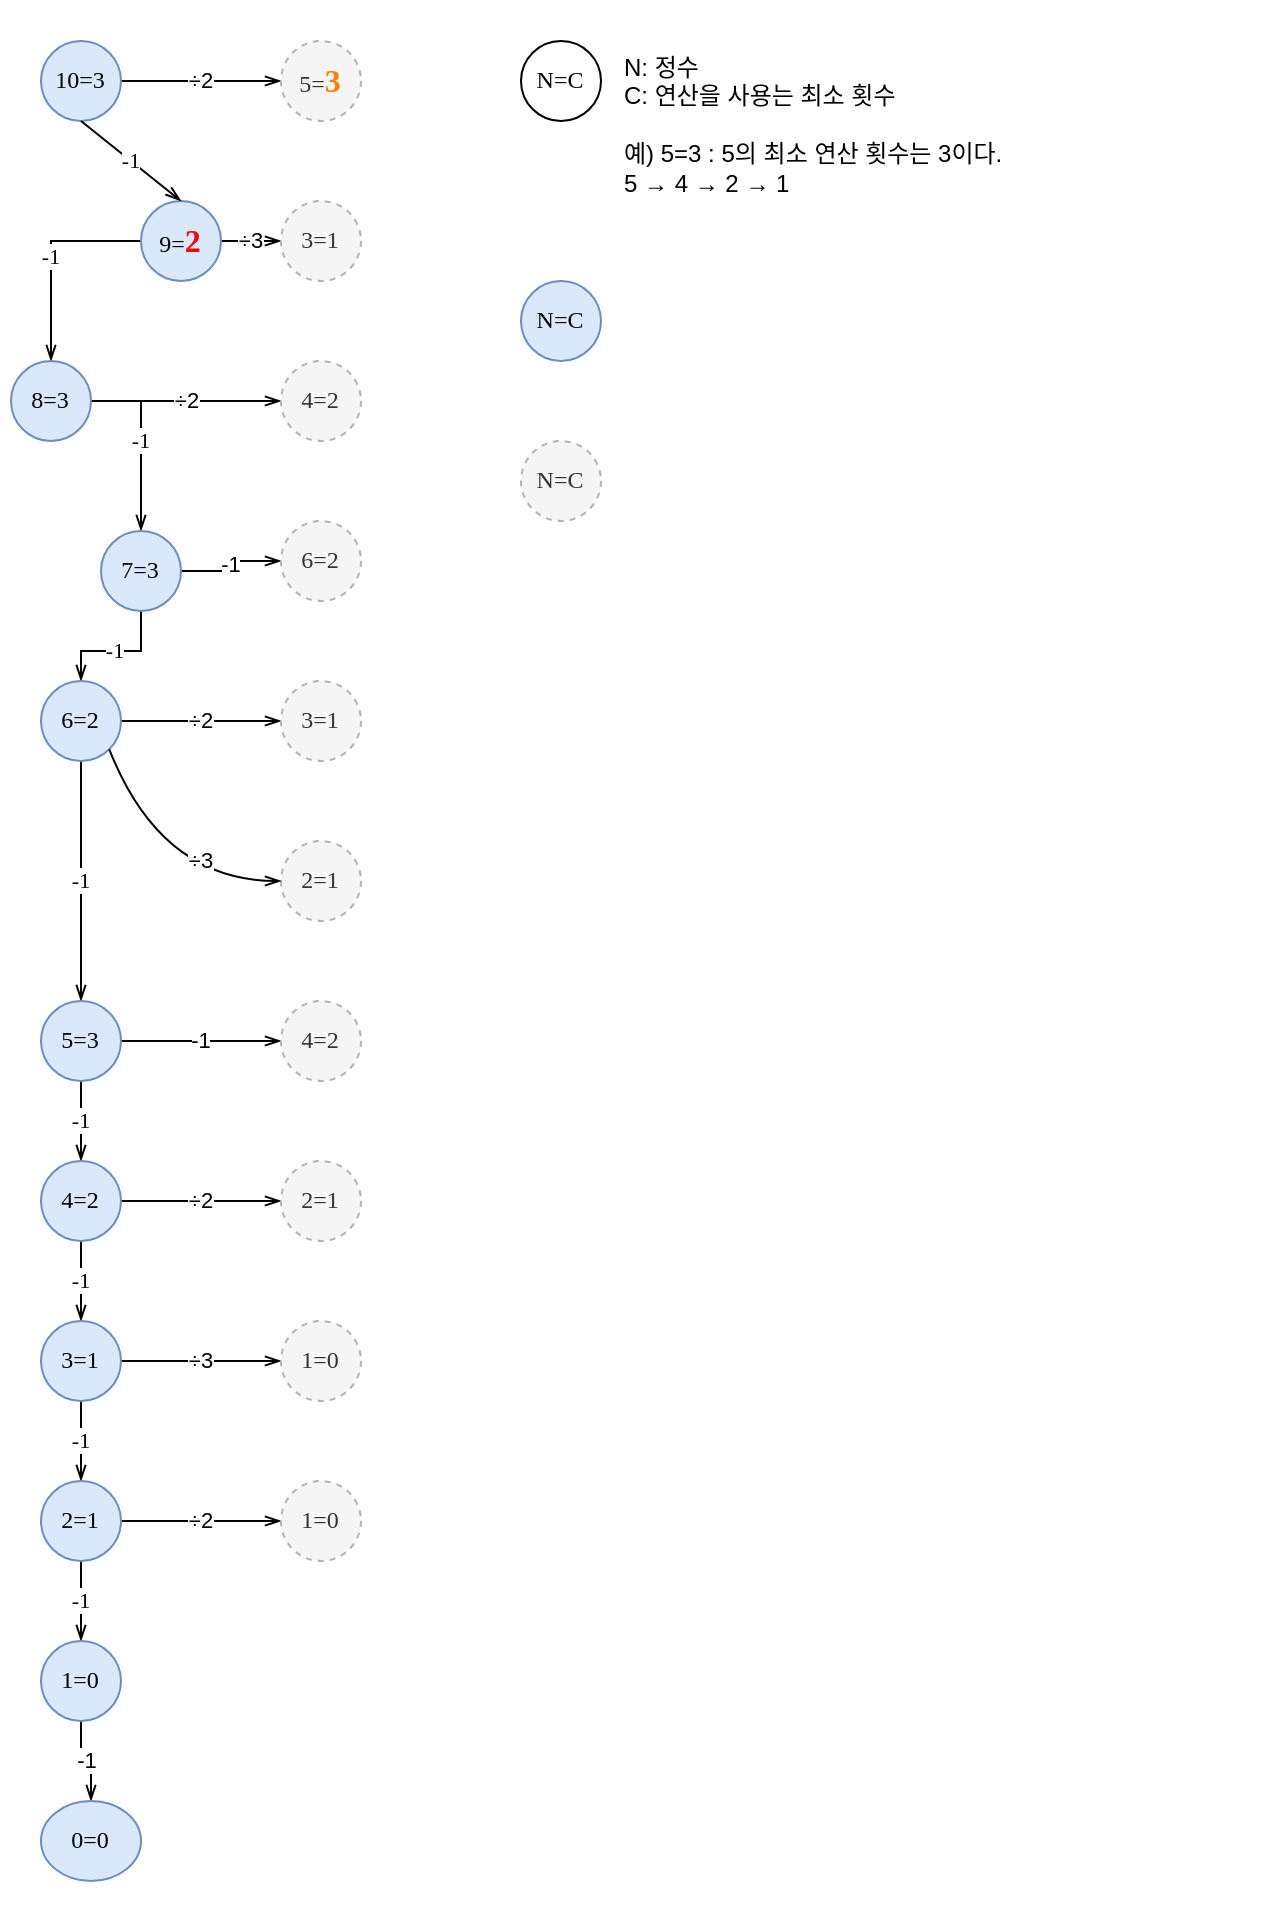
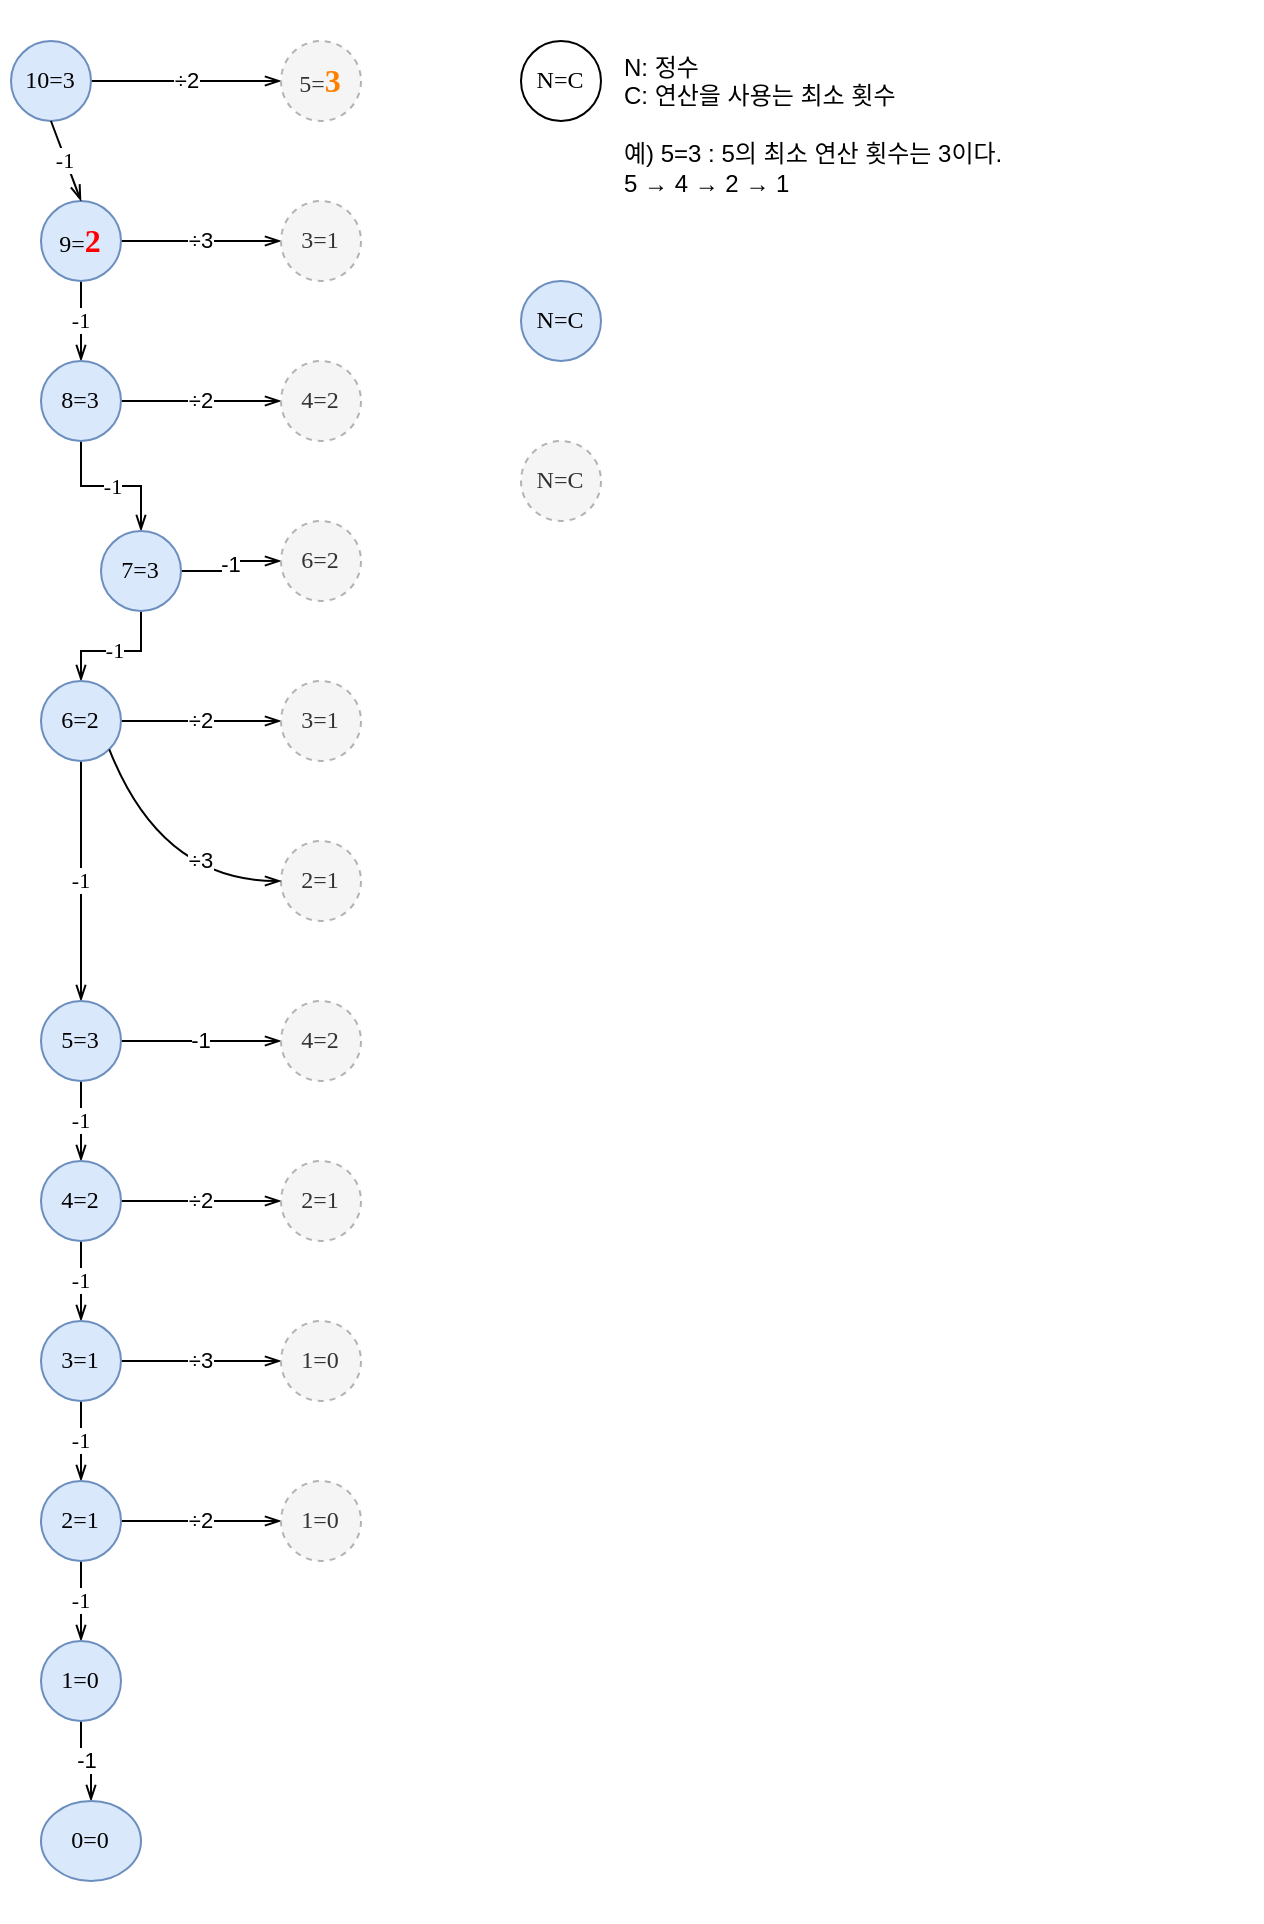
- <mxCell id="3" value="10=3" style="ellipse;whiteSpace=wrap;html=1;aspect=fixed;fontFamily=D2Coding;fillColor=#dae8fc;strokeColor=#6c8ebf;" vertex="1" parent="1"><mxGeometry x="20" y="20" width="40" height="40" as="geometry" /></mxCell>
+ <mxCell id="3" value="10=3" style="ellipse;whiteSpace=wrap;html=1;aspect=fixed;fontFamily=D2Coding;fillColor=#dae8fc;strokeColor=#6c8ebf;" vertex="1" parent="1"><mxGeometry x="5" y="20" width="40" height="40" as="geometry" /></mxCell>
- <mxCell id="7" value="9=&lt;font style=&quot;font-size: 16px&quot; color=&quot;#ff0000&quot;&gt;&lt;b&gt;2&lt;/b&gt;&lt;/font&gt;" style="ellipse;whiteSpace=wrap;html=1;aspect=fixed;fontFamily=D2Coding;fillColor=#dae8fc;strokeColor=#6c8ebf;" vertex="1" parent="1"><mxGeometry x="70" y="100" width="40" height="40" as="geometry" /></mxCell>
+ <mxCell id="7" value="9=&lt;font style=&quot;font-size: 16px&quot; color=&quot;#ff0000&quot;&gt;&lt;b&gt;2&lt;/b&gt;&lt;/font&gt;" style="ellipse;whiteSpace=wrap;html=1;aspect=fixed;fontFamily=D2Coding;fillColor=#dae8fc;strokeColor=#6c8ebf;" vertex="1" parent="1"><mxGeometry x="20" y="100" width="40" height="40" as="geometry" /></mxCell>
- <mxCell id="11" value="8=3" style="ellipse;whiteSpace=wrap;html=1;aspect=fixed;fontFamily=D2Coding;fillColor=#dae8fc;strokeColor=#6c8ebf;" vertex="1" parent="1"><mxGeometry x="5" y="180" width="40" height="40" as="geometry" /></mxCell>
+ <mxCell id="11" value="8=3" style="ellipse;whiteSpace=wrap;html=1;aspect=fixed;fontFamily=D2Coding;fillColor=#dae8fc;strokeColor=#6c8ebf;" vertex="1" parent="1"><mxGeometry x="20" y="180" width="40" height="40" as="geometry" /></mxCell>
